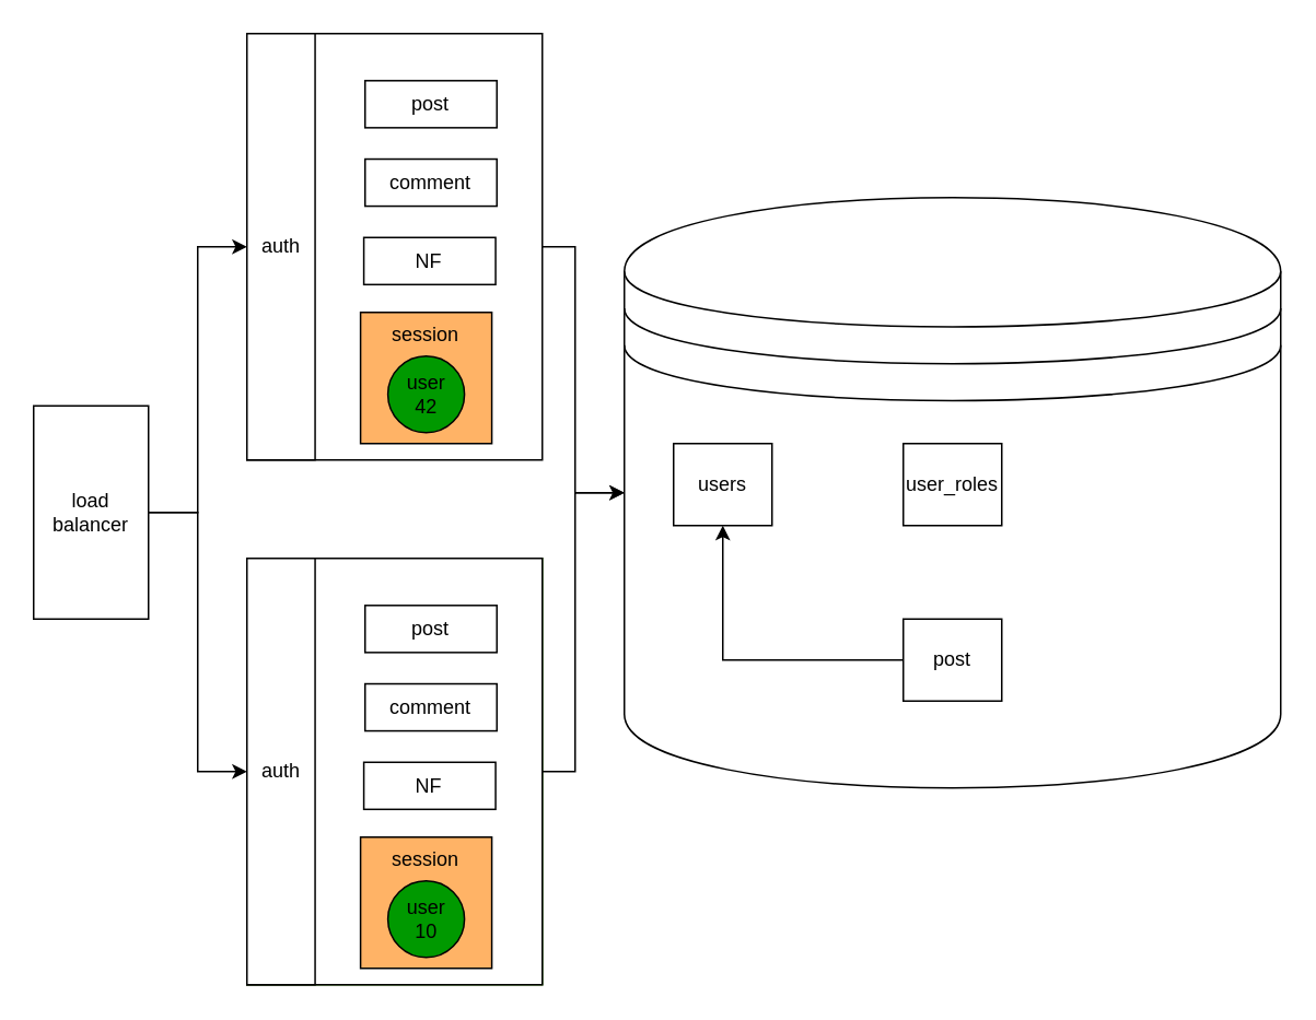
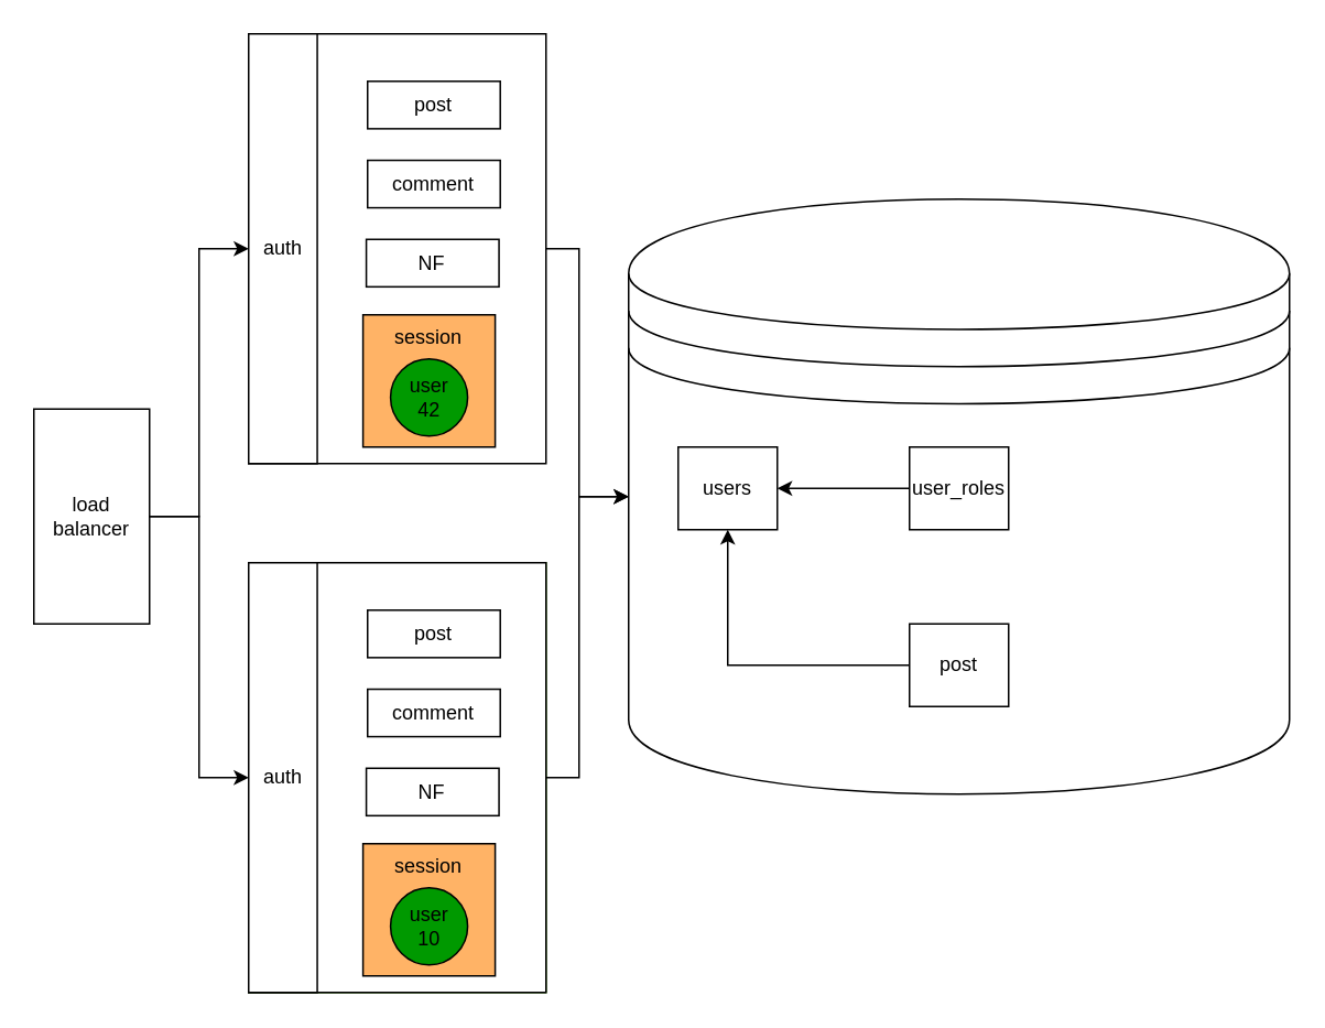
+ <mxCell id="19" value="" style="edgeStyle=orthogonalEdgeStyle;rounded=0;orthogonalLoop=1;jettySize=auto;html=1;" edge="1" parent="1" source="20" target="16"><mxGeometry relative="1" as="geometry" /></mxCell>
